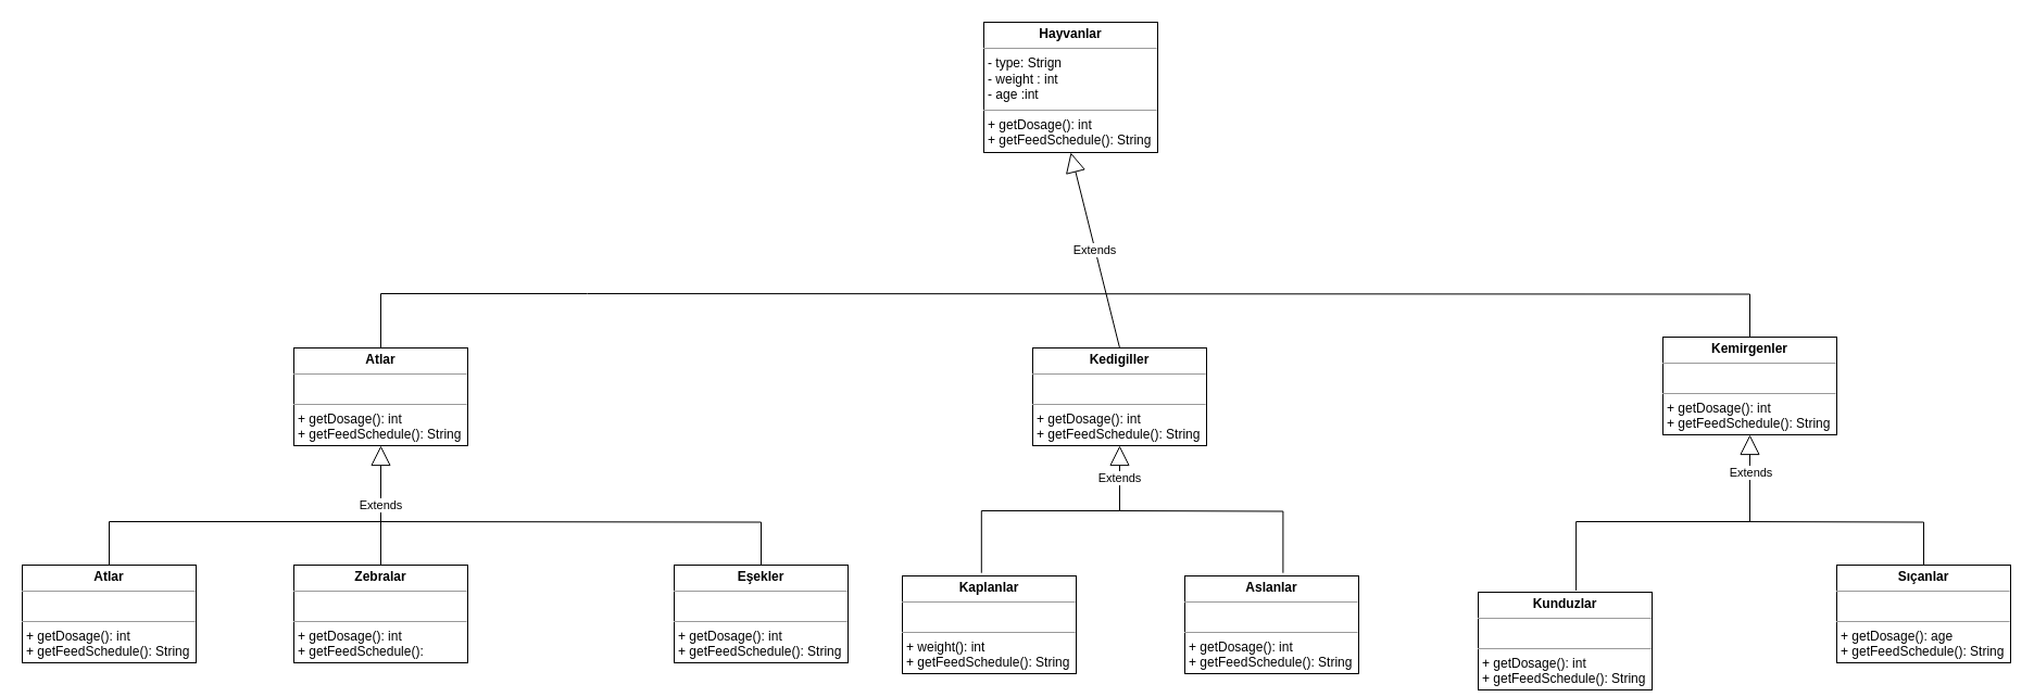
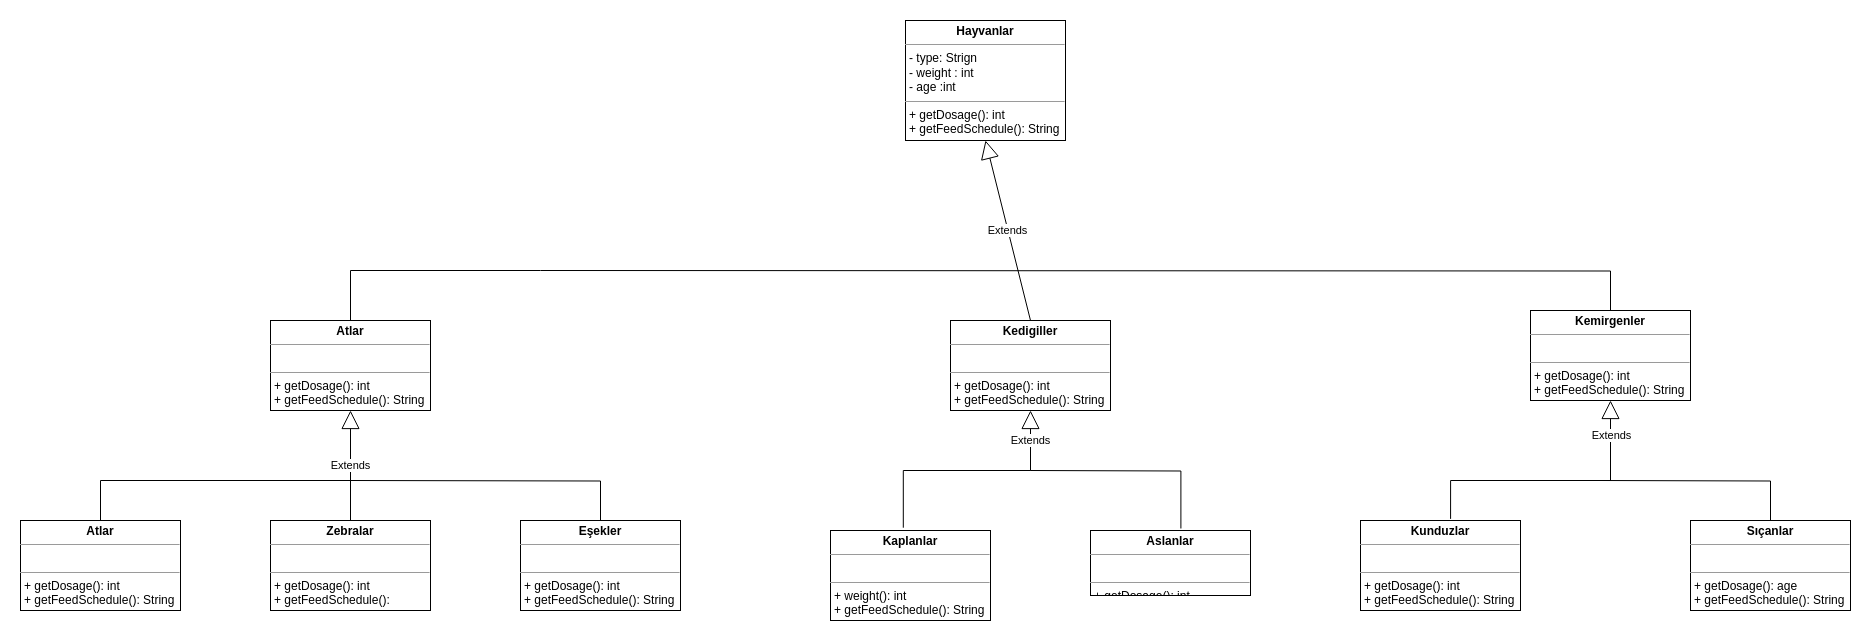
- <mxCell id="7" value="&lt;p style=&quot;margin:0px;margin-top:4px;text-align:center;&quot;&gt;&lt;b&gt;Eşekler&lt;/b&gt;&lt;/p&gt;&lt;hr size=&quot;1&quot;&gt;&lt;p style=&quot;margin:0px;margin-left:4px;&quot;&gt;&lt;br&gt;&lt;/p&gt;&lt;hr size=&quot;1&quot;&gt;&lt;p style=&quot;border-color: var(--border-color); margin: 0px 0px 0px 4px;&quot;&gt;+ getDosage(): int&lt;/p&gt;&lt;p style=&quot;border-color: var(--border-color); margin: 0px 0px 0px 4px;&quot;&gt;+ getFeedSchedule(): String&lt;/p&gt;" style="verticalAlign=top;align=left;overflow=fill;fontSize=12;fontFamily=Helvetica;html=1;whiteSpace=wrap;" vertex="1" parent="1"><mxGeometry x="620" y="520" width="160" height="90" as="geometry" /></mxCell>
+ <mxCell id="7" value="&lt;p style=&quot;margin:0px;margin-top:4px;text-align:center;&quot;&gt;&lt;b&gt;Eşekler&lt;/b&gt;&lt;/p&gt;&lt;hr size=&quot;1&quot;&gt;&lt;p style=&quot;margin:0px;margin-left:4px;&quot;&gt;&lt;br&gt;&lt;/p&gt;&lt;hr size=&quot;1&quot;&gt;&lt;p style=&quot;border-color: var(--border-color); margin: 0px 0px 0px 4px;&quot;&gt;+ getDosage(): int&lt;/p&gt;&lt;p style=&quot;border-color: var(--border-color); margin: 0px 0px 0px 4px;&quot;&gt;+ getFeedSchedule(): String&lt;/p&gt;" style="verticalAlign=top;align=left;overflow=fill;fontSize=12;fontFamily=Helvetica;html=1;whiteSpace=wrap;" vertex="1" parent="1"><mxGeometry x="520" y="520" width="160" height="90" as="geometry" /></mxCell>
- <mxCell id="14" value="&lt;p style=&quot;margin:0px;margin-top:4px;text-align:center;&quot;&gt;&lt;b&gt;Aslanlar&lt;/b&gt;&lt;/p&gt;&lt;hr size=&quot;1&quot;&gt;&lt;p style=&quot;margin:0px;margin-left:4px;&quot;&gt;&lt;br&gt;&lt;/p&gt;&lt;hr size=&quot;1&quot;&gt;&lt;p style=&quot;border-color: var(--border-color); margin: 0px 0px 0px 4px;&quot;&gt;+ getDosage(): int&lt;/p&gt;&lt;p style=&quot;border-color: var(--border-color); margin: 0px 0px 0px 4px;&quot;&gt;+ getFeedSchedule(): String&lt;/p&gt;" style="verticalAlign=top;align=left;overflow=fill;fontSize=12;fontFamily=Helvetica;html=1;whiteSpace=wrap;" vertex="1" parent="1"><mxGeometry x="1090" y="530" width="160" height="90" as="geometry" /></mxCell>
+ <mxCell id="14" value="&lt;p style=&quot;margin:0px;margin-top:4px;text-align:center;&quot;&gt;&lt;b&gt;Aslanlar&lt;/b&gt;&lt;/p&gt;&lt;hr size=&quot;1&quot;&gt;&lt;p style=&quot;margin:0px;margin-left:4px;&quot;&gt;&lt;br&gt;&lt;/p&gt;&lt;hr size=&quot;1&quot;&gt;&lt;p style=&quot;border-color: var(--border-color); margin: 0px 0px 0px 4px;&quot;&gt;+ getDosage(): int&lt;/p&gt;&lt;p style=&quot;border-color: var(--border-color); margin: 0px 0px 0px 4px;&quot;&gt;+ getFeedSchedule(): String&lt;/p&gt;" style="verticalAlign=top;align=left;overflow=fill;fontSize=12;fontFamily=Helvetica;html=1;whiteSpace=wrap;" vertex="1" parent="1"><mxGeometry x="1090" y="530" width="160" height="65" as="geometry" /></mxCell>
- <mxCell id="13" value="&lt;p style=&quot;margin:0px;margin-top:4px;text-align:center;&quot;&gt;&lt;b&gt;Kunduzlar&lt;/b&gt;&lt;/p&gt;&lt;hr size=&quot;1&quot;&gt;&lt;p style=&quot;margin:0px;margin-left:4px;&quot;&gt;&lt;br&gt;&lt;/p&gt;&lt;hr size=&quot;1&quot;&gt;&lt;p style=&quot;border-color: var(--border-color); margin: 0px 0px 0px 4px;&quot;&gt;+ getDosage(): int&lt;/p&gt;&lt;p style=&quot;border-color: var(--border-color); margin: 0px 0px 0px 4px;&quot;&gt;+ getFeedSchedule(): String&lt;/p&gt;" style="verticalAlign=top;align=left;overflow=fill;fontSize=12;fontFamily=Helvetica;html=1;whiteSpace=wrap;" vertex="1" parent="1"><mxGeometry x="1360" y="545" width="160" height="90" as="geometry" /></mxCell>
+ <mxCell id="13" value="&lt;p style=&quot;margin:0px;margin-top:4px;text-align:center;&quot;&gt;&lt;b&gt;Kunduzlar&lt;/b&gt;&lt;/p&gt;&lt;hr size=&quot;1&quot;&gt;&lt;p style=&quot;margin:0px;margin-left:4px;&quot;&gt;&lt;br&gt;&lt;/p&gt;&lt;hr size=&quot;1&quot;&gt;&lt;p style=&quot;border-color: var(--border-color); margin: 0px 0px 0px 4px;&quot;&gt;+ getDosage(): int&lt;/p&gt;&lt;p style=&quot;border-color: var(--border-color); margin: 0px 0px 0px 4px;&quot;&gt;+ getFeedSchedule(): String&lt;/p&gt;" style="verticalAlign=top;align=left;overflow=fill;fontSize=12;fontFamily=Helvetica;html=1;whiteSpace=wrap;" vertex="1" parent="1"><mxGeometry x="1360" y="520" width="160" height="90" as="geometry" /></mxCell>
